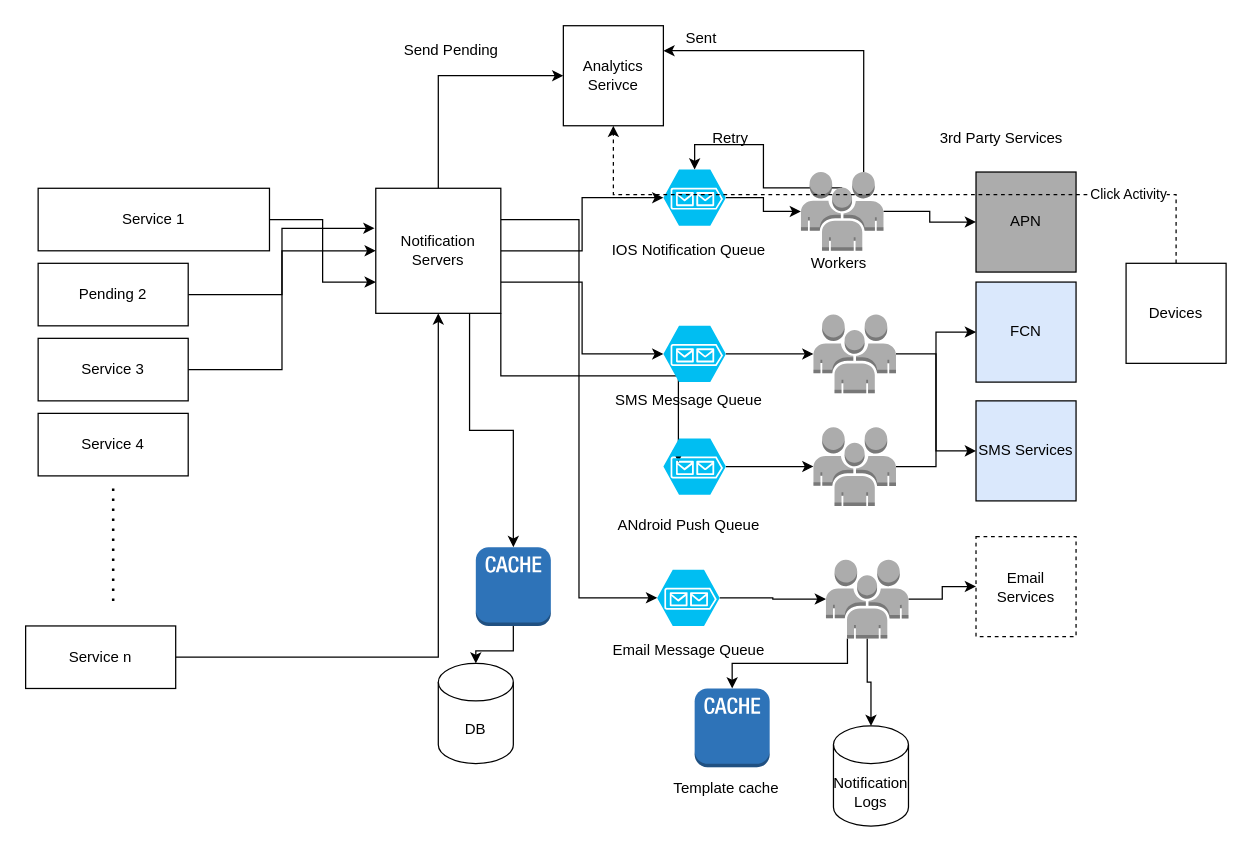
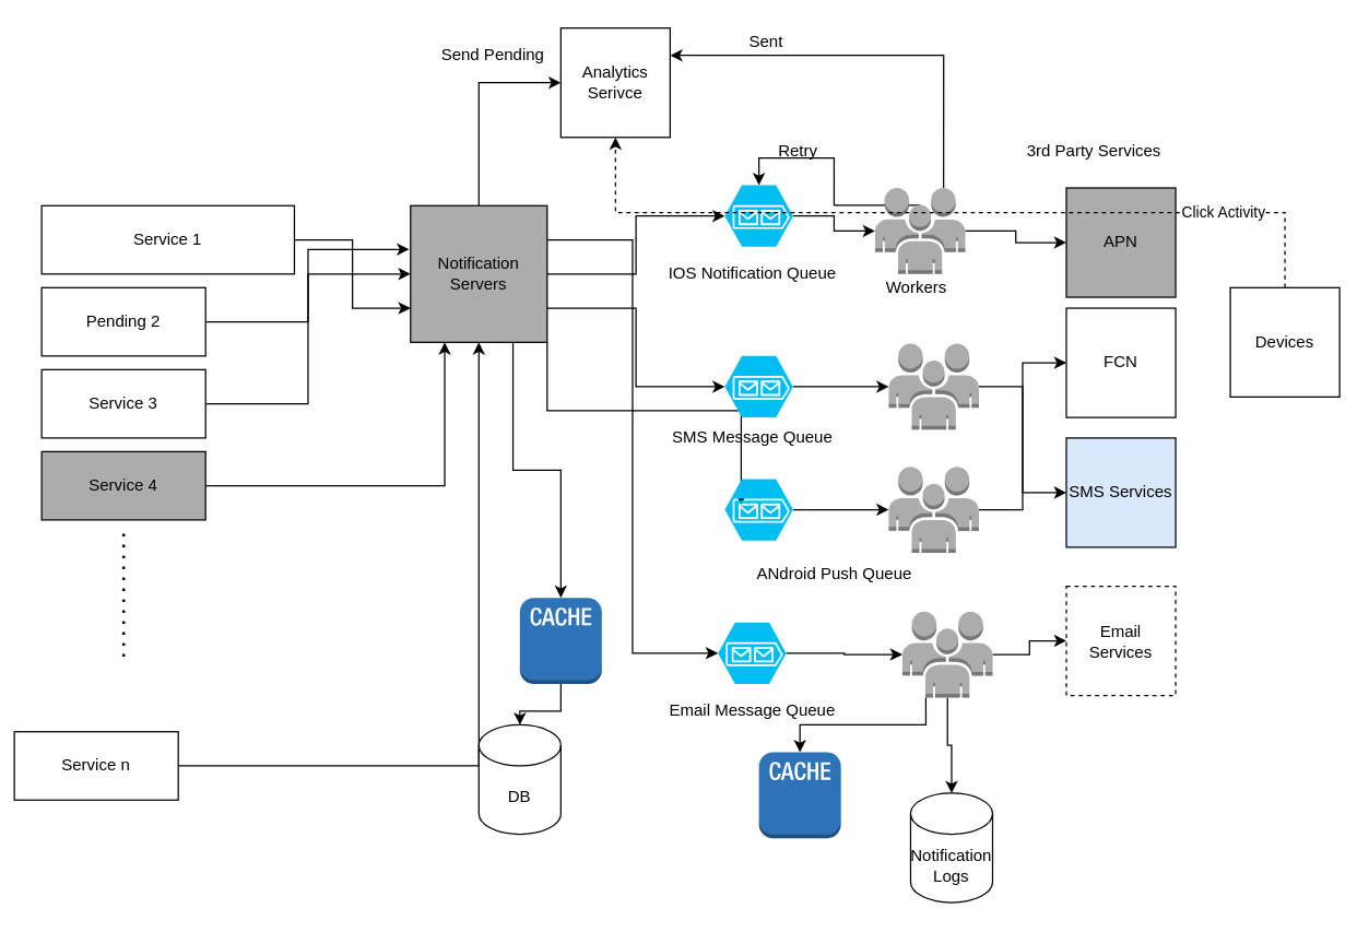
- <mxCell id="57" value="Analytics Serivce" style="whiteSpace=wrap;html=1;aspect=fixed;" vertex="1" parent="1"><mxGeometry x="450" y="20" width="80" height="80" as="geometry" /></mxCell>
+ <mxCell id="57" value="Analytics Serivce" style="whiteSpace=wrap;html=1;aspect=fixed;" vertex="1" parent="1"><mxGeometry x="410" y="20" width="80" height="80" as="geometry" /></mxCell>
- <mxCell id="18" value="Notification Servers" style="whiteSpace=wrap;html=1;aspect=fixed;" vertex="1" parent="1"><mxGeometry x="300" y="150" width="100" height="100" as="geometry" /></mxCell>
+ <mxCell id="18" value="Notification Servers" style="whiteSpace=wrap;html=1;aspect=fixed;fillColor=#acacac;" vertex="1" parent="1"><mxGeometry x="300" y="150" width="100" height="100" as="geometry" /></mxCell>
- <mxCell id="49" value="FCN" style="whiteSpace=wrap;html=1;aspect=fixed;fillColor=#dae8fc;" vertex="1" parent="1"><mxGeometry x="780" y="225" width="80" height="80" as="geometry" /></mxCell>
+ <mxCell id="49" value="FCN" style="whiteSpace=wrap;html=1;aspect=fixed;" vertex="1" parent="1"><mxGeometry x="780" y="225" width="80" height="80" as="geometry" /></mxCell>
- <mxCell id="9" value="Service 4" style="rounded=0;whiteSpace=wrap;html=1;" vertex="1" parent="1"><mxGeometry x="30" y="330" width="120" height="50" as="geometry" /></mxCell>
+ <mxCell id="9" value="Service 4" style="rounded=0;whiteSpace=wrap;html=1;fillColor=#acacac;" vertex="1" parent="1"><mxGeometry x="30" y="330" width="120" height="50" as="geometry" /></mxCell>
+ <mxCell id="8" style="edgeStyle=orthogonalEdgeStyle;rounded=0;orthogonalLoop=1;jettySize=auto;html=1;entryX=0.25;entryY=1;entryDx=0;entryDy=0;" edge="1" parent="1" source="9" target="18"><mxGeometry relative="1" as="geometry" /></mxCell>
- <mxCell id="33" value="ANdroid Push Queue" style="text;html=1;align=center;verticalAlign=middle;resizable=0;points=[];autosize=1;strokeColor=none;fillColor=none;" vertex="1" parent="1"><mxGeometry x="485" y="410" width="130" height="20" as="geometry" /></mxCell>
+ <mxCell id="33" value="ANdroid Push Queue" style="text;html=1;align=center;verticalAlign=middle;resizable=0;points=[];autosize=1;strokeColor=none;fillColor=none;" vertex="1" parent="1"><mxGeometry x="545" y="410" width="130" height="20" as="geometry" /></mxCell>
- <mxCell id="11" value="Service n" style="rounded=0;whiteSpace=wrap;html=1;" vertex="1" parent="1"><mxGeometry x="20" y="500" width="120" height="50" as="geometry" /></mxCell>
+ <mxCell id="11" value="Service n" style="rounded=0;whiteSpace=wrap;html=1;" vertex="1" parent="1"><mxGeometry x="10" y="535" width="120" height="50" as="geometry" /></mxCell>
- <mxCell id="55" value="Template cache" style="text;html=1;align=center;verticalAlign=middle;resizable=0;points=[];autosize=1;strokeColor=none;fillColor=none;" vertex="1" parent="1"><mxGeometry x="530" y="620" width="100" height="20" as="geometry" /></mxCell>
